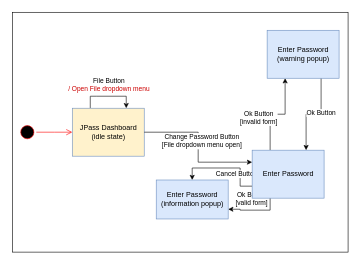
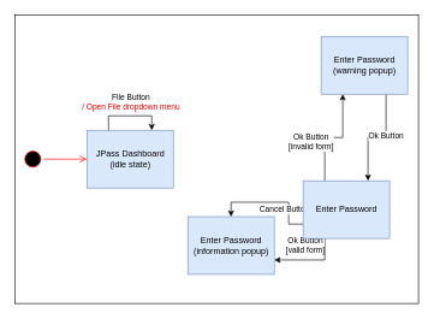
- <mxCell id="5" value="JPass Dashboard&lt;br&gt;(idle state)" style="html=1;fillColor=#fff2cc;strokeColor=#6c8ebf;" parent="1" vertex="1"><mxGeometry x="120" y="180" width="120" height="80" as="geometry" /></mxCell>
+ <mxCell id="5" value="JPass Dashboard&lt;br&gt;(idle state)" style="html=1;fillColor=#dae8fc;strokeColor=#6c8ebf;" parent="1" vertex="1"><mxGeometry x="120" y="180" width="120" height="80" as="geometry" /></mxCell>
- <mxCell id="8" style="edgeStyle=orthogonalEdgeStyle;rounded=0;orthogonalLoop=1;jettySize=auto;html=1;exitX=1;exitY=0.5;exitDx=0;exitDy=0;entryX=0;entryY=0.25;entryDx=0;entryDy=0;fontColor=#000000;" parent="1" source="5" target="16" edge="1"><mxGeometry relative="1" as="geometry"><mxPoint x="380" y="200" as="sourcePoint" /></mxGeometry></mxCell>
- <mxCell id="9" value="Change Password Button&lt;br&gt;[File dropdown menu open]" style="edgeLabel;html=1;align=center;verticalAlign=middle;resizable=0;points=[];fontColor=#000000;" parent="8" vertex="1" connectable="0"><mxGeometry x="-0.212" y="-2" relative="1" as="geometry"><mxPoint x="7" y="13" as="offset" /></mxGeometry></mxCell>
- <mxCell id="20" value="Enter Password&lt;br&gt;(information popup)" style="html=1;fillColor=#dae8fc;strokeColor=#6c8ebf;" parent="1" vertex="1"><mxGeometry x="260" y="299.73" width="120" height="65" as="geometry" /></mxCell>
+ <mxCell id="20" value="Enter Password&lt;br&gt;(information popup)" style="html=1;fillColor=#dae8fc;strokeColor=#6c8ebf;" parent="1" vertex="1"><mxGeometry x="260" y="299.73" width="120" height="80" as="geometry" /></mxCell>
